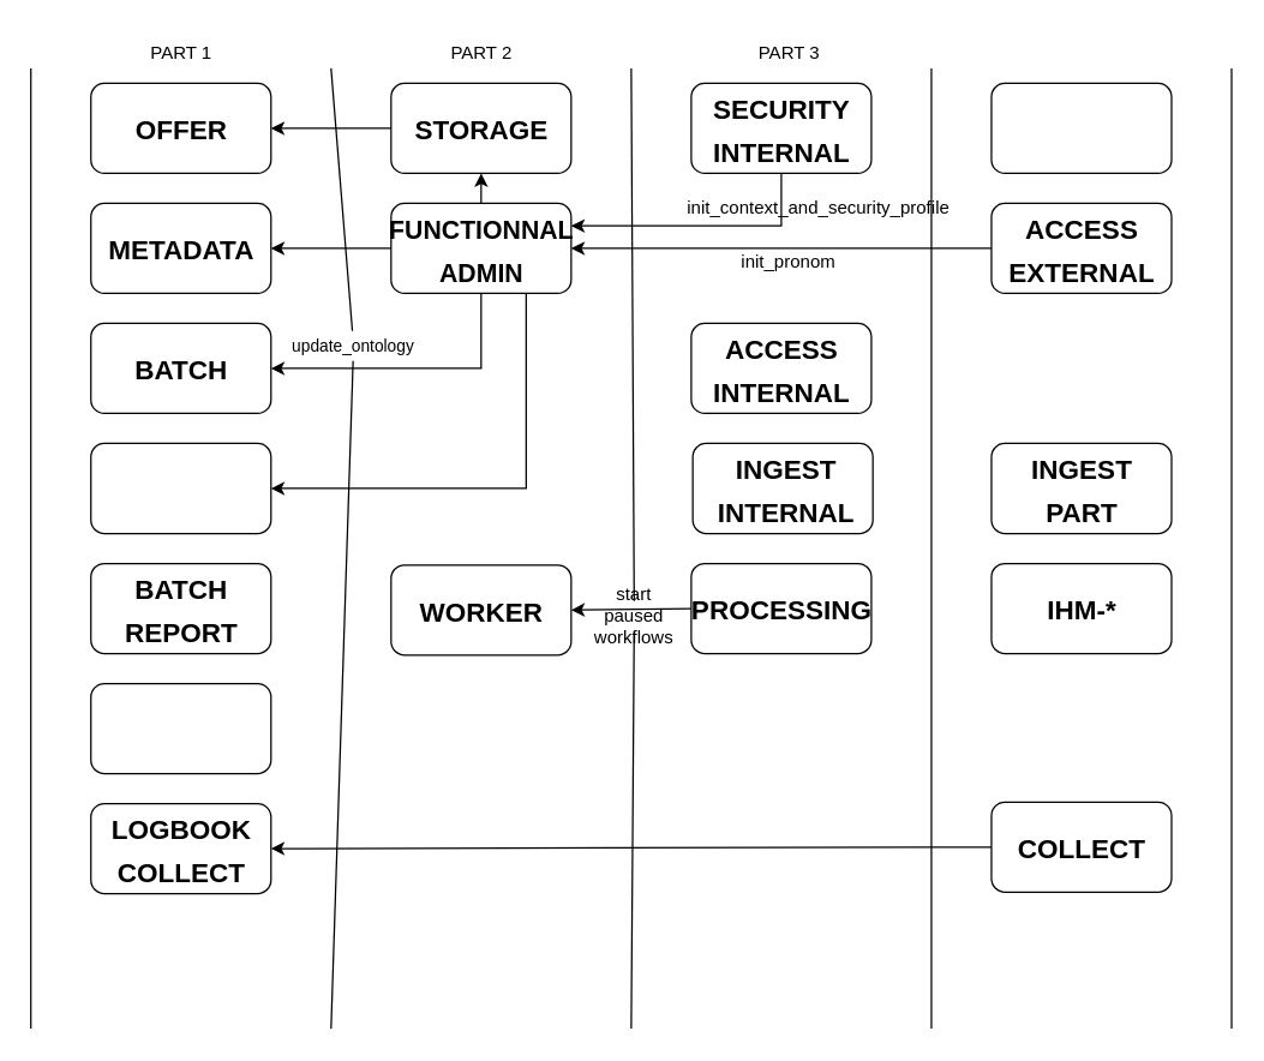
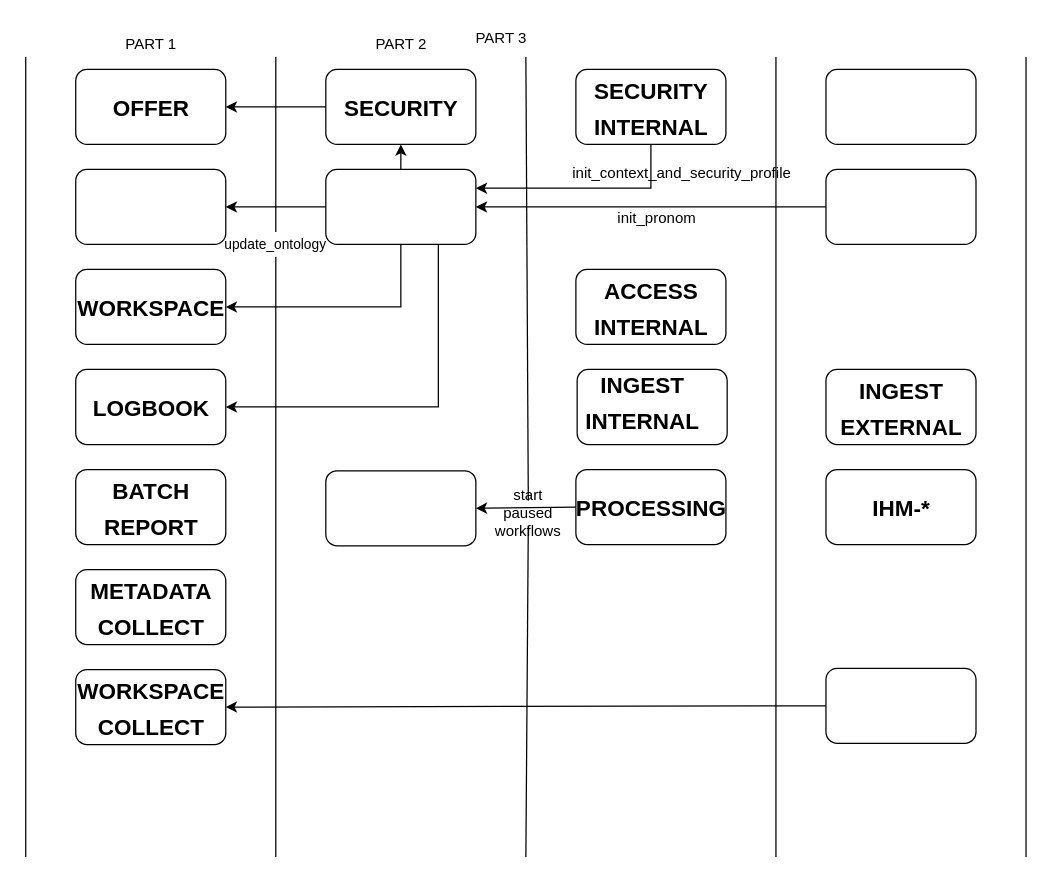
- <mxCell id="8" value="PART 3" style="text;html=1;resizable=0;autosize=1;align=center;verticalAlign=middle;points=[];fillColor=none;strokeColor=none;rounded=0;" parent="1" vertex="1"><mxGeometry x="495" y="20" width="60" height="30" as="geometry" /></mxCell>
+ <mxCell id="8" value="PART 3" style="text;html=1;resizable=0;autosize=1;align=center;verticalAlign=middle;points=[];fillColor=none;strokeColor=none;rounded=0;" parent="1" vertex="1"><mxGeometry x="370" y="15" width="60" height="30" as="geometry" /></mxCell>
- <mxCell id="20" value="&lt;font style=&quot;font-size: 18px&quot;&gt;STORAGE&lt;/font&gt;" style="text;strokeColor=none;fillColor=none;html=1;fontSize=24;fontStyle=1;verticalAlign=middle;align=center;" parent="1" vertex="1"><mxGeometry x="270" y="65" width="100" height="40" as="geometry" /></mxCell>
+ <mxCell id="20" value="&lt;font style=&quot;font-size: 18px&quot;&gt;SECURITY&lt;/font&gt;" style="text;strokeColor=none;fillColor=none;html=1;fontSize=24;fontStyle=1;verticalAlign=middle;align=center;" parent="1" vertex="1"><mxGeometry x="270" y="65" width="100" height="40" as="geometry" /></mxCell>
- <mxCell id="17" value="&lt;font style=&quot;font-size: 18px&quot;&gt;METADATA&lt;/font&gt;" style="text;strokeColor=none;fillColor=none;html=1;fontSize=24;fontStyle=1;verticalAlign=middle;align=center;" parent="1" vertex="1"><mxGeometry x="70" y="145" width="100" height="40" as="geometry" /></mxCell>
- <mxCell id="45" value="&lt;font style=&quot;font-size: 17px&quot;&gt;FUNCTIONNAL&lt;br&gt;ADMIN&lt;br&gt;&lt;/font&gt;" style="text;strokeColor=none;fillColor=none;html=1;fontSize=24;fontStyle=1;verticalAlign=middle;align=center;" parent="43" vertex="1"><mxGeometry x="10" y="10" width="100" height="40" as="geometry" /></mxCell>
- <mxCell id="48" value="&lt;font style=&quot;font-size: 18px&quot;&gt;ACCESS&lt;br&gt;EXTERNAL&lt;br&gt;&lt;/font&gt;" style="text;strokeColor=none;fillColor=none;html=1;fontSize=24;fontStyle=1;verticalAlign=middle;align=center;" parent="46" vertex="1"><mxGeometry x="10" y="10" width="100" height="40" as="geometry" /></mxCell>
- <mxCell id="28" value="&lt;font style=&quot;font-size: 11px&quot;&gt;update_ontology&lt;/font&gt;" style="text;html=1;strokeColor=none;fillColor=none;align=center;verticalAlign=middle;whiteSpace=wrap;rounded=0;fontSize=12;" parent="1" vertex="1"><mxGeometry x="215" y="220" width="40" height="20" as="geometry" /></mxCell>
+ <mxCell id="28" value="&lt;font style=&quot;font-size: 11px&quot;&gt;update_ontology&lt;/font&gt;" style="text;html=1;strokeColor=none;fillColor=none;align=center;verticalAlign=middle;whiteSpace=wrap;rounded=0;fontSize=12;" parent="1" vertex="1"><mxGeometry x="200" y="185" width="40" height="20" as="geometry" /></mxCell>
- <mxCell id="18" value="&lt;font style=&quot;font-size: 18px&quot;&gt;BATCH&lt;/font&gt;" style="text;strokeColor=none;fillColor=none;html=1;fontSize=24;fontStyle=1;verticalAlign=middle;align=center;" parent="1" vertex="1"><mxGeometry x="70" y="225" width="100" height="40" as="geometry" /></mxCell>
+ <mxCell id="18" value="&lt;font style=&quot;font-size: 18px&quot;&gt;WORKSPACE&lt;/font&gt;" style="text;strokeColor=none;fillColor=none;html=1;fontSize=24;fontStyle=1;verticalAlign=middle;align=center;" parent="1" vertex="1"><mxGeometry x="70" y="225" width="100" height="40" as="geometry" /></mxCell>
+ <mxCell id="19" value="&lt;font style=&quot;font-size: 18px&quot;&gt;LOGBOOK&lt;/font&gt;" style="text;strokeColor=none;fillColor=none;html=1;fontSize=24;fontStyle=1;verticalAlign=middle;align=center;" parent="1" vertex="1"><mxGeometry x="70" y="305" width="100" height="40" as="geometry" /></mxCell>
- <mxCell id="33" value="&lt;div align=&quot;center&quot;&gt;&lt;font style=&quot;font-size: 18px&quot;&gt;INGEST&lt;/font&gt;&lt;br&gt;&lt;font style=&quot;font-size: 18px&quot;&gt;INTERNAL&lt;/font&gt;&lt;br&gt;&lt;/div&gt;" style="text;strokeColor=none;fillColor=none;html=1;fontSize=24;fontStyle=1;verticalAlign=middle;align=center;" parent="31" vertex="1"><mxGeometry x="12" y="10" width="100" height="40" as="geometry" /></mxCell>
+ <mxCell id="33" value="&lt;div align=&quot;center&quot;&gt;&lt;font style=&quot;font-size: 18px&quot;&gt;INGEST&lt;/font&gt;&lt;br&gt;&lt;font style=&quot;font-size: 18px&quot;&gt;INTERNAL&lt;/font&gt;&lt;br&gt;&lt;/div&gt;" style="text;strokeColor=none;fillColor=none;html=1;fontSize=24;fontStyle=1;verticalAlign=middle;align=center;" parent="31" vertex="1"><mxGeometry x="2" y="5" width="100" height="40" as="geometry" /></mxCell>
- <mxCell id="51" value="&lt;font style=&quot;font-size: 18px&quot;&gt;INGEST&lt;br&gt;PART&lt;br&gt;&lt;/font&gt;" style="text;strokeColor=none;fillColor=none;html=1;fontSize=24;fontStyle=1;verticalAlign=middle;align=center;" parent="49" vertex="1"><mxGeometry x="10" y="10" width="100" height="40" as="geometry" /></mxCell>
+ <mxCell id="51" value="&lt;font style=&quot;font-size: 18px&quot;&gt;INGEST&lt;br&gt;EXTERNAL&lt;br&gt;&lt;/font&gt;" style="text;strokeColor=none;fillColor=none;html=1;fontSize=24;fontStyle=1;verticalAlign=middle;align=center;" parent="49" vertex="1"><mxGeometry x="10" y="10" width="100" height="40" as="geometry" /></mxCell>
- <mxCell id="60" value="&lt;font style=&quot;font-size: 18px&quot;&gt;WORKER&lt;/font&gt;" style="text;strokeColor=none;fillColor=none;html=1;fontSize=24;fontStyle=1;verticalAlign=middle;align=center;" parent="58" vertex="1"><mxGeometry x="10" y="10" width="100" height="40" as="geometry" /></mxCell>
+ <mxCell id="66" value="&lt;font style=&quot;font-size: 18px&quot;&gt;METADATA&lt;br&gt;COLLECT&lt;/font&gt;" style="text;strokeColor=none;fillColor=none;html=1;fontSize=24;fontStyle=1;verticalAlign=middle;align=center;" parent="61" vertex="1"><mxGeometry x="10" y="90" width="100" height="40" as="geometry" /></mxCell>
- <mxCell id="71" value="&lt;font style=&quot;font-size: 18px&quot;&gt;COLLECT&lt;/font&gt;" style="text;strokeColor=none;fillColor=none;html=1;fontSize=24;fontStyle=1;verticalAlign=middle;align=center;" parent="69" vertex="1"><mxGeometry x="10" y="10" width="100" height="40" as="geometry" /></mxCell>
- <mxCell id="67" value="&lt;font style=&quot;font-size: 18px&quot;&gt;LOGBOOK&lt;br&gt;COLLECT&lt;br&gt;&lt;/font&gt;" style="text;strokeColor=none;fillColor=none;html=1;fontSize=24;fontStyle=1;verticalAlign=middle;align=center;" parent="61" vertex="1"><mxGeometry x="10" y="170" width="100" height="40" as="geometry" /></mxCell>
+ <mxCell id="67" value="&lt;font style=&quot;font-size: 18px&quot;&gt;WORKSPACE&lt;br&gt;COLLECT&lt;br&gt;&lt;/font&gt;" style="text;strokeColor=none;fillColor=none;html=1;fontSize=24;fontStyle=1;verticalAlign=middle;align=center;" parent="61" vertex="1"><mxGeometry x="10" y="170" width="100" height="40" as="geometry" /></mxCell>
